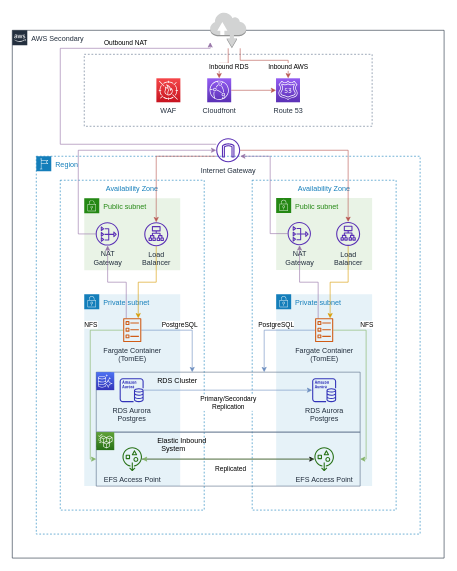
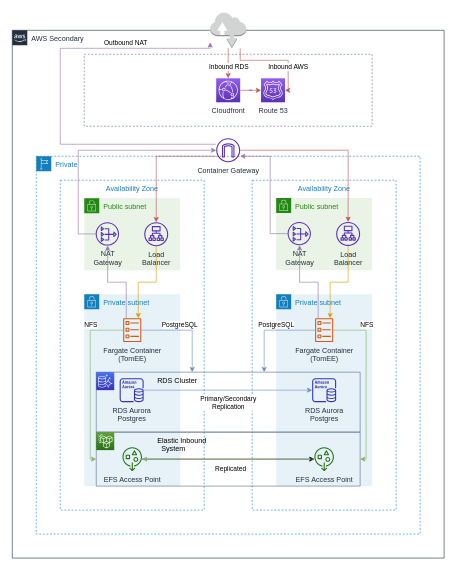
- <mxCell id="54" value="WAF" style="points=[[0,0,0],[0.25,0,0],[0.5,0,0],[0.75,0,0],[1,0,0],[0,1,0],[0.25,1,0],[0.5,1,0],[0.75,1,0],[1,1,0],[0,0.25,0],[0,0.5,0],[0,0.75,0],[1,0.25,0],[1,0.5,0],[1,0.75,0]];outlineConnect=0;fontColor=#232F3E;gradientColor=#F54749;gradientDirection=north;fillColor=#C7131F;strokeColor=#ffffff;dashed=0;verticalLabelPosition=bottom;verticalAlign=top;align=center;html=1;fontSize=12;fontStyle=0;aspect=fixed;shape=mxgraph.aws4.resourceIcon;resIcon=mxgraph.aws4.waf;" vertex="1" parent="1"><mxGeometry x="260.25" y="130" width="40" height="40" as="geometry" /></mxCell>
- <mxCell id="53" value="Cloudfront" style="points=[[0,0,0],[0.25,0,0],[0.5,0,0],[0.75,0,0],[1,0,0],[0,1,0],[0.25,1,0],[0.5,1,0],[0.75,1,0],[1,1,0],[0,0.25,0],[0,0.5,0],[0,0.75,0],[1,0.25,0],[1,0.5,0],[1,0.75,0]];outlineConnect=0;fontColor=#232F3E;gradientColor=#945DF2;gradientDirection=north;fillColor=#5A30B5;strokeColor=#ffffff;dashed=0;verticalLabelPosition=bottom;verticalAlign=top;align=center;html=1;fontSize=12;fontStyle=0;aspect=fixed;shape=mxgraph.aws4.resourceIcon;resIcon=mxgraph.aws4.cloudfront;" vertex="1" parent="1"><mxGeometry x="345" y="130" width="40" height="40" as="geometry" /></mxCell>
+ <mxCell id="53" value="Cloudfront" style="points=[[0,0,0],[0.25,0,0],[0.5,0,0],[0.75,0,0],[1,0,0],[0,1,0],[0.25,1,0],[0.5,1,0],[0.75,1,0],[1,1,0],[0,0.25,0],[0,0.5,0],[0,0.75,0],[1,0.25,0],[1,0.5,0],[1,0.75,0]];outlineConnect=0;fontColor=#232F3E;gradientColor=#945DF2;gradientDirection=north;fillColor=#5A30B5;strokeColor=#ffffff;dashed=0;verticalLabelPosition=bottom;verticalAlign=top;align=center;html=1;fontSize=12;fontStyle=0;aspect=fixed;shape=mxgraph.aws4.resourceIcon;resIcon=mxgraph.aws4.cloudfront;" vertex="1" parent="1"><mxGeometry x="360" y="130" width="40" height="40" as="geometry" /></mxCell>
- <mxCell id="55" value="Route 53" style="points=[[0,0,0],[0.25,0,0],[0.5,0,0],[0.75,0,0],[1,0,0],[0,1,0],[0.25,1,0],[0.5,1,0],[0.75,1,0],[1,1,0],[0,0.25,0],[0,0.5,0],[0,0.75,0],[1,0.25,0],[1,0.5,0],[1,0.75,0]];outlineConnect=0;fontColor=#232F3E;gradientColor=#945DF2;gradientDirection=north;fillColor=#5A30B5;strokeColor=#ffffff;dashed=0;verticalLabelPosition=bottom;verticalAlign=top;align=center;html=1;fontSize=12;fontStyle=0;aspect=fixed;shape=mxgraph.aws4.resourceIcon;resIcon=mxgraph.aws4.route_53;" vertex="1" parent="1"><mxGeometry x="459.75" y="130" width="40" height="40" as="geometry" /></mxCell>
+ <mxCell id="55" value="Route 53" style="points=[[0,0,0],[0.25,0,0],[0.5,0,0],[0.75,0,0],[1,0,0],[0,1,0],[0.25,1,0],[0.5,1,0],[0.75,1,0],[1,1,0],[0,0.25,0],[0,0.5,0],[0,0.75,0],[1,0.25,0],[1,0.5,0],[1,0.75,0]];outlineConnect=0;fontColor=#232F3E;gradientColor=#945DF2;gradientDirection=north;fillColor=#5A30B5;strokeColor=#ffffff;dashed=0;verticalLabelPosition=bottom;verticalAlign=top;align=center;html=1;fontSize=12;fontStyle=0;aspect=fixed;shape=mxgraph.aws4.resourceIcon;resIcon=mxgraph.aws4.route_53;" vertex="1" parent="1"><mxGeometry x="434.75" y="130" width="40" height="40" as="geometry" /></mxCell>
- <mxCell id="5" value="Region" style="points=[[0,0],[0.25,0],[0.5,0],[0.75,0],[1,0],[1,0.25],[1,0.5],[1,0.75],[1,1],[0.75,1],[0.5,1],[0.25,1],[0,1],[0,0.75],[0,0.5],[0,0.25]];outlineConnect=0;gradientColor=none;html=1;whiteSpace=wrap;fontSize=12;fontStyle=0;shape=mxgraph.aws4.group;grIcon=mxgraph.aws4.group_region;strokeColor=#147EBA;fillColor=none;verticalAlign=top;align=left;spacingLeft=30;fontColor=#147EBA;dashed=1;" parent="1" vertex="1"><mxGeometry x="60" y="260" width="640" height="630" as="geometry" /></mxCell>
+ <mxCell id="5" value="Private" style="points=[[0,0],[0.25,0],[0.5,0],[0.75,0],[1,0],[1,0.25],[1,0.5],[1,0.75],[1,1],[0.75,1],[0.5,1],[0.25,1],[0,1],[0,0.75],[0,0.5],[0,0.25]];outlineConnect=0;gradientColor=none;html=1;whiteSpace=wrap;fontSize=12;fontStyle=0;shape=mxgraph.aws4.group;grIcon=mxgraph.aws4.group_region;strokeColor=#147EBA;fillColor=none;verticalAlign=top;align=left;spacingLeft=30;fontColor=#147EBA;dashed=1;" parent="1" vertex="1"><mxGeometry x="60" y="260" width="640" height="630" as="geometry" /></mxCell>
- <mxCell id="17" value="Internet Gateway" style="outlineConnect=0;fontColor=#232F3E;gradientColor=none;fillColor=#5A30B5;strokeColor=none;dashed=0;verticalLabelPosition=bottom;verticalAlign=top;align=center;html=1;fontSize=12;fontStyle=0;aspect=fixed;pointerEvents=1;shape=mxgraph.aws4.internet_gateway;" parent="1" vertex="1"><mxGeometry x="360" y="230" width="40" height="40" as="geometry" /></mxCell>
+ <mxCell id="17" value="Container Gateway" style="outlineConnect=0;fontColor=#232F3E;gradientColor=none;fillColor=#5A30B5;strokeColor=none;dashed=0;verticalLabelPosition=bottom;verticalAlign=top;align=center;html=1;fontSize=12;fontStyle=0;aspect=fixed;pointerEvents=1;shape=mxgraph.aws4.internet_gateway;" parent="1" vertex="1"><mxGeometry x="360" y="230" width="40" height="40" as="geometry" /></mxCell>
